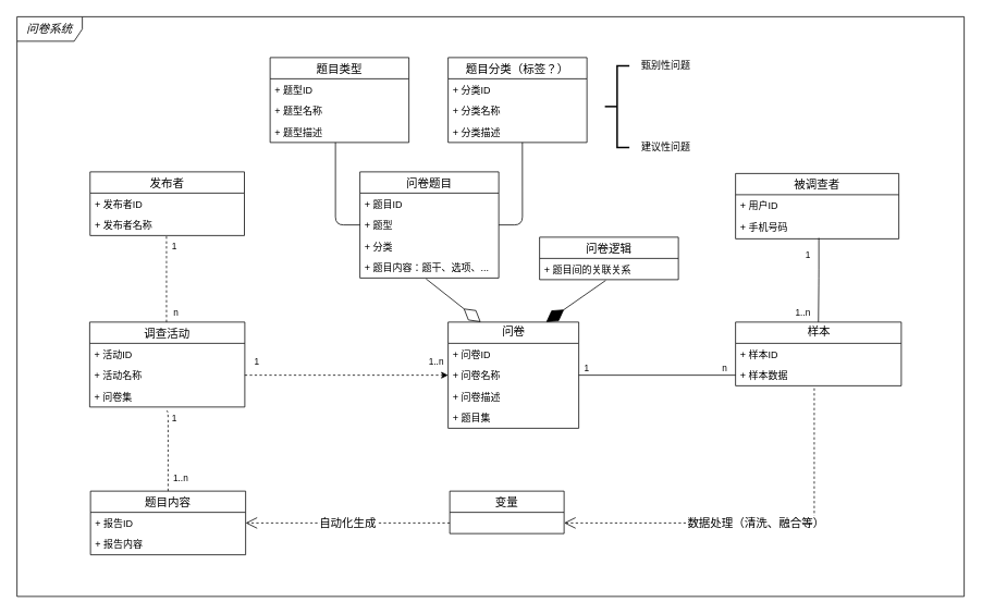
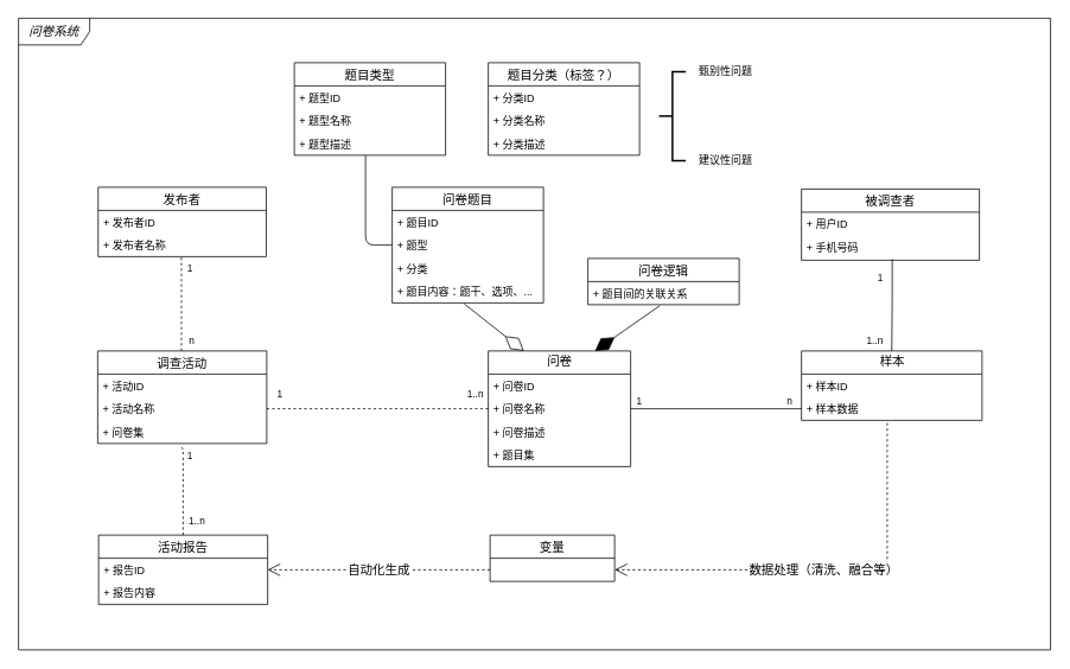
- <mxCell id="53" value="" style="endArrow=none;html=1;edgeStyle=orthogonalEdgeStyle;fontSize=14;entryX=1;entryY=0.5;entryDx=0;entryDy=0;exitX=0.535;exitY=1;exitDx=0;exitDy=0;exitPerimeter=0;" parent="1" source="52" target="10" edge="1"><mxGeometry relative="1" as="geometry"><mxPoint x="450" y="184" as="sourcePoint" /><mxPoint x="450" y="323" as="targetPoint" /><Array as="points" /></mxGeometry></mxCell>
- <mxCell id="33" value="" style="endArrow=classic;html=1;edgeStyle=orthogonalEdgeStyle;dashed=1;fontSize=14;entryX=0;entryY=0.5;entryDx=0;entryDy=0;exitX=1;exitY=0.5;exitDx=0;exitDy=0;" parent="1" source="31" target="5" edge="1"><mxGeometry relative="1" as="geometry"><mxPoint x="363" y="430" as="sourcePoint" /><mxPoint x="523" y="430" as="targetPoint" /></mxGeometry></mxCell>
+ <mxCell id="33" value="" style="endArrow=none;html=1;edgeStyle=orthogonalEdgeStyle;dashed=1;fontSize=14;entryX=0;entryY=0.5;entryDx=0;entryDy=0;exitX=1;exitY=0.5;exitDx=0;exitDy=0;" parent="1" source="31" target="5" edge="1"><mxGeometry relative="1" as="geometry"><mxPoint x="363" y="430" as="sourcePoint" /><mxPoint x="523" y="430" as="targetPoint" /></mxGeometry></mxCell>
- <mxCell id="14" value="题目内容" style="swimlane;fontStyle=0;childLayout=stackLayout;horizontal=1;startSize=26;fillColor=none;horizontalStack=0;resizeParent=1;resizeParentMax=0;resizeLast=0;collapsible=1;marginBottom=0;fontSize=14;" parent="1" vertex="1"><mxGeometry x="110" y="601" width="190" height="78" as="geometry" /></mxCell>
+ <mxCell id="14" value="活动报告" style="swimlane;fontStyle=0;childLayout=stackLayout;horizontal=1;startSize=26;fillColor=none;horizontalStack=0;resizeParent=1;resizeParentMax=0;resizeLast=0;collapsible=1;marginBottom=0;fontSize=14;" parent="1" vertex="1"><mxGeometry x="110" y="601" width="190" height="78" as="geometry" /></mxCell>
